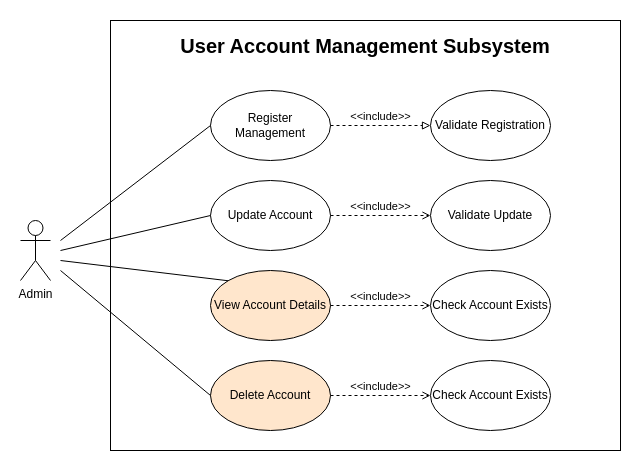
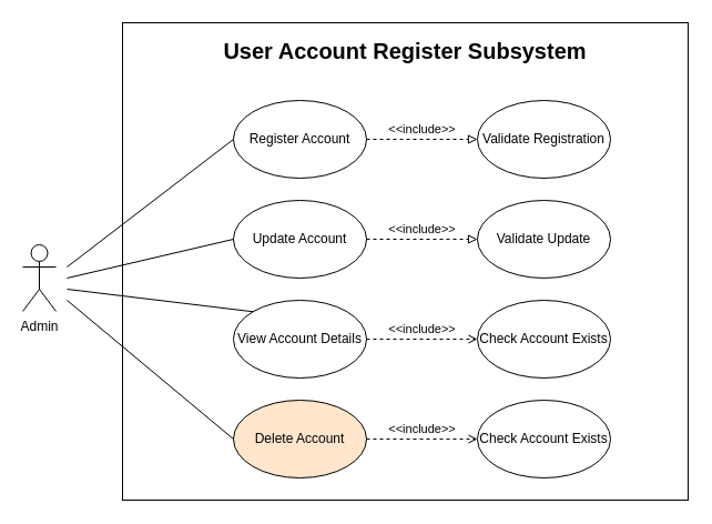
- <mxCell id="3" value="&lt;font style=&quot;font-size: 20px;&quot;&gt;&lt;b&gt;User Account Management Subsystem&lt;/b&gt;&lt;/font&gt;" style="text;html=1;align=center;verticalAlign=middle;whiteSpace=wrap;rounded=0;" vertex="1" parent="1"><mxGeometry x="170" y="30" width="390" height="30" as="geometry" /></mxCell>
+ <mxCell id="3" value="&lt;font style=&quot;font-size: 20px;&quot;&gt;&lt;b&gt;User Account Register Subsystem&lt;/b&gt;&lt;/font&gt;" style="text;html=1;align=center;verticalAlign=middle;whiteSpace=wrap;rounded=0;" vertex="1" parent="1"><mxGeometry x="170" y="30" width="390" height="30" as="geometry" /></mxCell>
- <mxCell id="5" value="Register Management" style="ellipse;whiteSpace=wrap;html=1;" vertex="1" parent="1"><mxGeometry x="210" y="90" width="120" height="70" as="geometry" /></mxCell>
+ <mxCell id="5" value="Register Account" style="ellipse;whiteSpace=wrap;html=1;" vertex="1" parent="1"><mxGeometry x="210" y="90" width="120" height="70" as="geometry" /></mxCell>
- <mxCell id="16" value="&amp;lt;&amp;lt;include&amp;gt;&amp;gt;" style="html=1;verticalAlign=bottom;labelBackgroundColor=none;endArrow=open;endFill=0;dashed=1;rounded=0;exitX=1;exitY=0.5;exitDx=0;exitDy=0;entryX=0;entryY=0.5;entryDx=0;entryDy=0;" edge="1" parent="1" source="7" target="15"><mxGeometry width="160" relative="1" as="geometry"><mxPoint x="350" y="220" as="sourcePoint" /><mxPoint x="510" y="220" as="targetPoint" /></mxGeometry></mxCell>
+ <mxCell id="16" value="&amp;lt;&amp;lt;include&amp;gt;&amp;gt;" style="html=1;verticalAlign=bottom;labelBackgroundColor=none;endArrow=block;endFill=0;dashed=1;rounded=0;exitX=1;exitY=0.5;exitDx=0;exitDy=0;entryX=0;entryY=0.5;entryDx=0;entryDy=0;" edge="1" parent="1" source="7" target="15"><mxGeometry width="160" relative="1" as="geometry"><mxPoint x="350" y="220" as="sourcePoint" /><mxPoint x="510" y="220" as="targetPoint" /></mxGeometry></mxCell>
- <mxCell id="8" value="View Account Details" style="ellipse;whiteSpace=wrap;html=1;fillColor=#ffe6cc;" vertex="1" parent="1"><mxGeometry x="210" y="270" width="120" height="70" as="geometry" /></mxCell>
+ <mxCell id="8" value="View Account Details" style="ellipse;whiteSpace=wrap;html=1;" vertex="1" parent="1"><mxGeometry x="210" y="270" width="120" height="70" as="geometry" /></mxCell>
